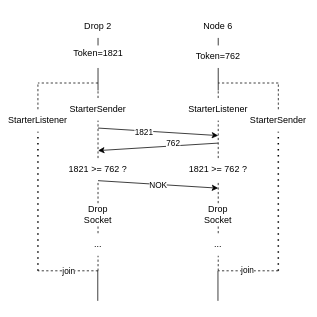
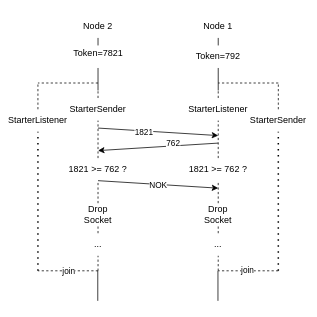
- <mxCell id="2" value="Drop 2" style="text;html=1;strokeColor=none;fillColor=none;align=center;verticalAlign=middle;whiteSpace=wrap;rounded=0;" parent="1" vertex="1"><mxGeometry x="100" y="20" width="60" height="30" as="geometry" /></mxCell>
+ <mxCell id="2" value="Node 2" style="text;html=1;strokeColor=none;fillColor=none;align=center;verticalAlign=middle;whiteSpace=wrap;rounded=0;" parent="1" vertex="1"><mxGeometry x="100" y="20" width="60" height="30" as="geometry" /></mxCell>
- <mxCell id="3" value="Node 6" style="text;html=1;strokeColor=none;fillColor=none;align=center;verticalAlign=middle;whiteSpace=wrap;rounded=0;" parent="1" vertex="1"><mxGeometry x="260" y="20" width="60" height="30" as="geometry" /></mxCell>
+ <mxCell id="3" value="Node 1" style="text;html=1;strokeColor=none;fillColor=none;align=center;verticalAlign=middle;whiteSpace=wrap;rounded=0;" parent="1" vertex="1"><mxGeometry x="260" y="20" width="60" height="30" as="geometry" /></mxCell>
- <mxCell id="42" value="&lt;span style=&quot;&quot;&gt;Token=1821&lt;/span&gt;" style="text;html=1;align=center;verticalAlign=middle;resizable=0;points=[];autosize=1;strokeColor=none;fillColor=none;" parent="1" vertex="1"><mxGeometry x="85" y="55" width="90" height="30" as="geometry" /></mxCell>
+ <mxCell id="42" value="&lt;span style=&quot;&quot;&gt;Token=7821&lt;/span&gt;" style="text;html=1;align=center;verticalAlign=middle;resizable=0;points=[];autosize=1;strokeColor=none;fillColor=none;" parent="1" vertex="1"><mxGeometry x="85" y="55" width="90" height="30" as="geometry" /></mxCell>
- <mxCell id="7" value="Token=762" style="text;html=1;strokeColor=none;fillColor=none;align=center;verticalAlign=middle;whiteSpace=wrap;rounded=0;" parent="1" vertex="1"><mxGeometry x="260" y="60" width="60" height="30" as="geometry" /></mxCell>
+ <mxCell id="7" value="Token=792" style="text;html=1;strokeColor=none;fillColor=none;align=center;verticalAlign=middle;whiteSpace=wrap;rounded=0;" parent="1" vertex="1"><mxGeometry x="260" y="60" width="60" height="30" as="geometry" /></mxCell>
